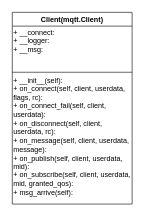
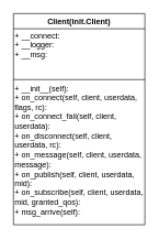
- <mxCell id="2" value="Client(mqtt.Client&lt;span style=&quot;background-color: initial;&quot;&gt;)&lt;/span&gt;" style="swimlane;whiteSpace=wrap;html=1;" vertex="1" parent="1"><mxGeometry x="20" y="20" width="200" height="320" as="geometry" /></mxCell>
+ <mxCell id="2" value="Client(init.Client&lt;span style=&quot;background-color: initial;&quot;&gt;)&lt;/span&gt;" style="swimlane;whiteSpace=wrap;html=1;" vertex="1" parent="1"><mxGeometry x="20" y="20" width="200" height="320" as="geometry" /></mxCell>
